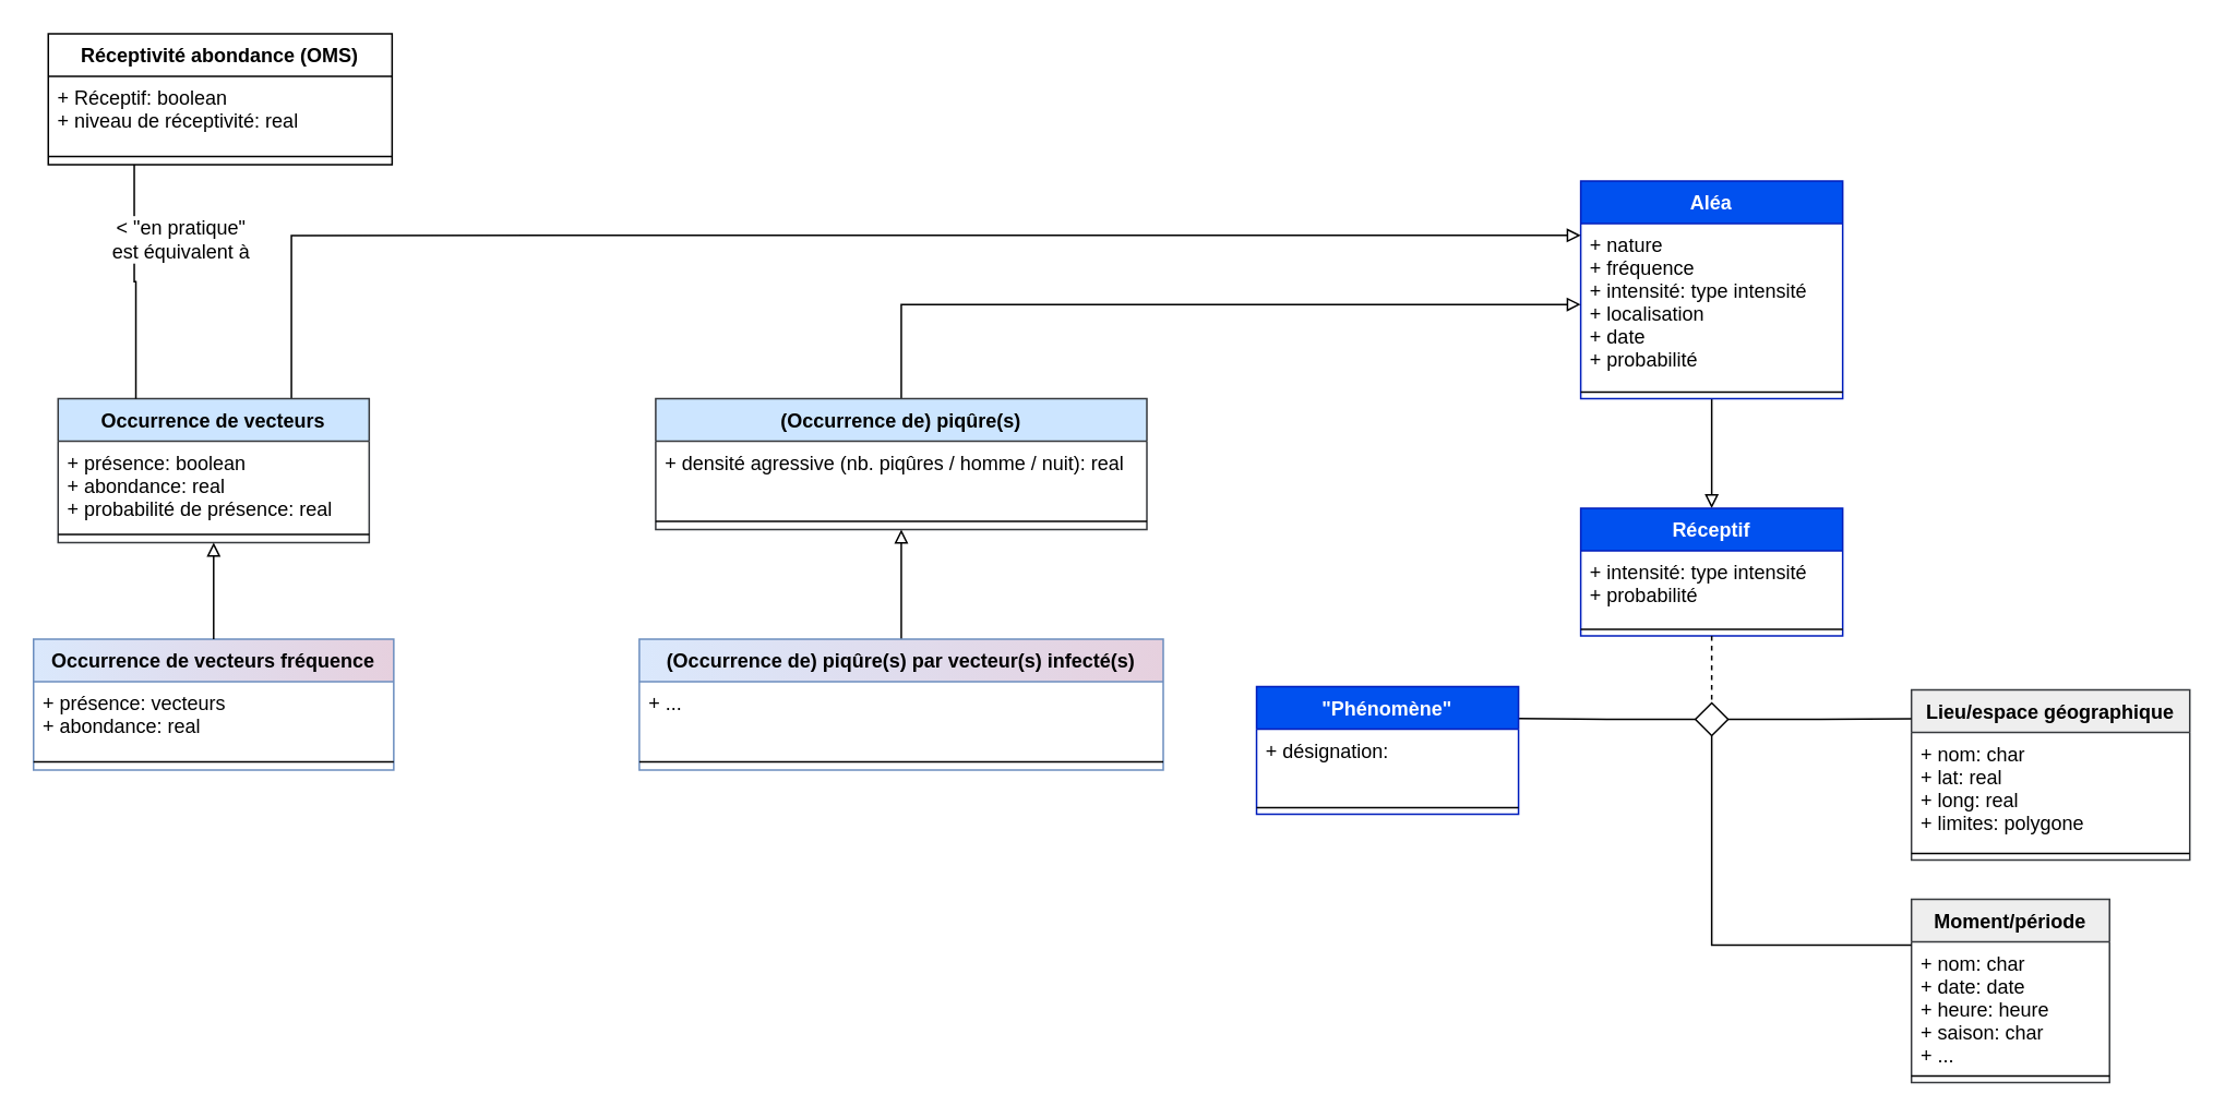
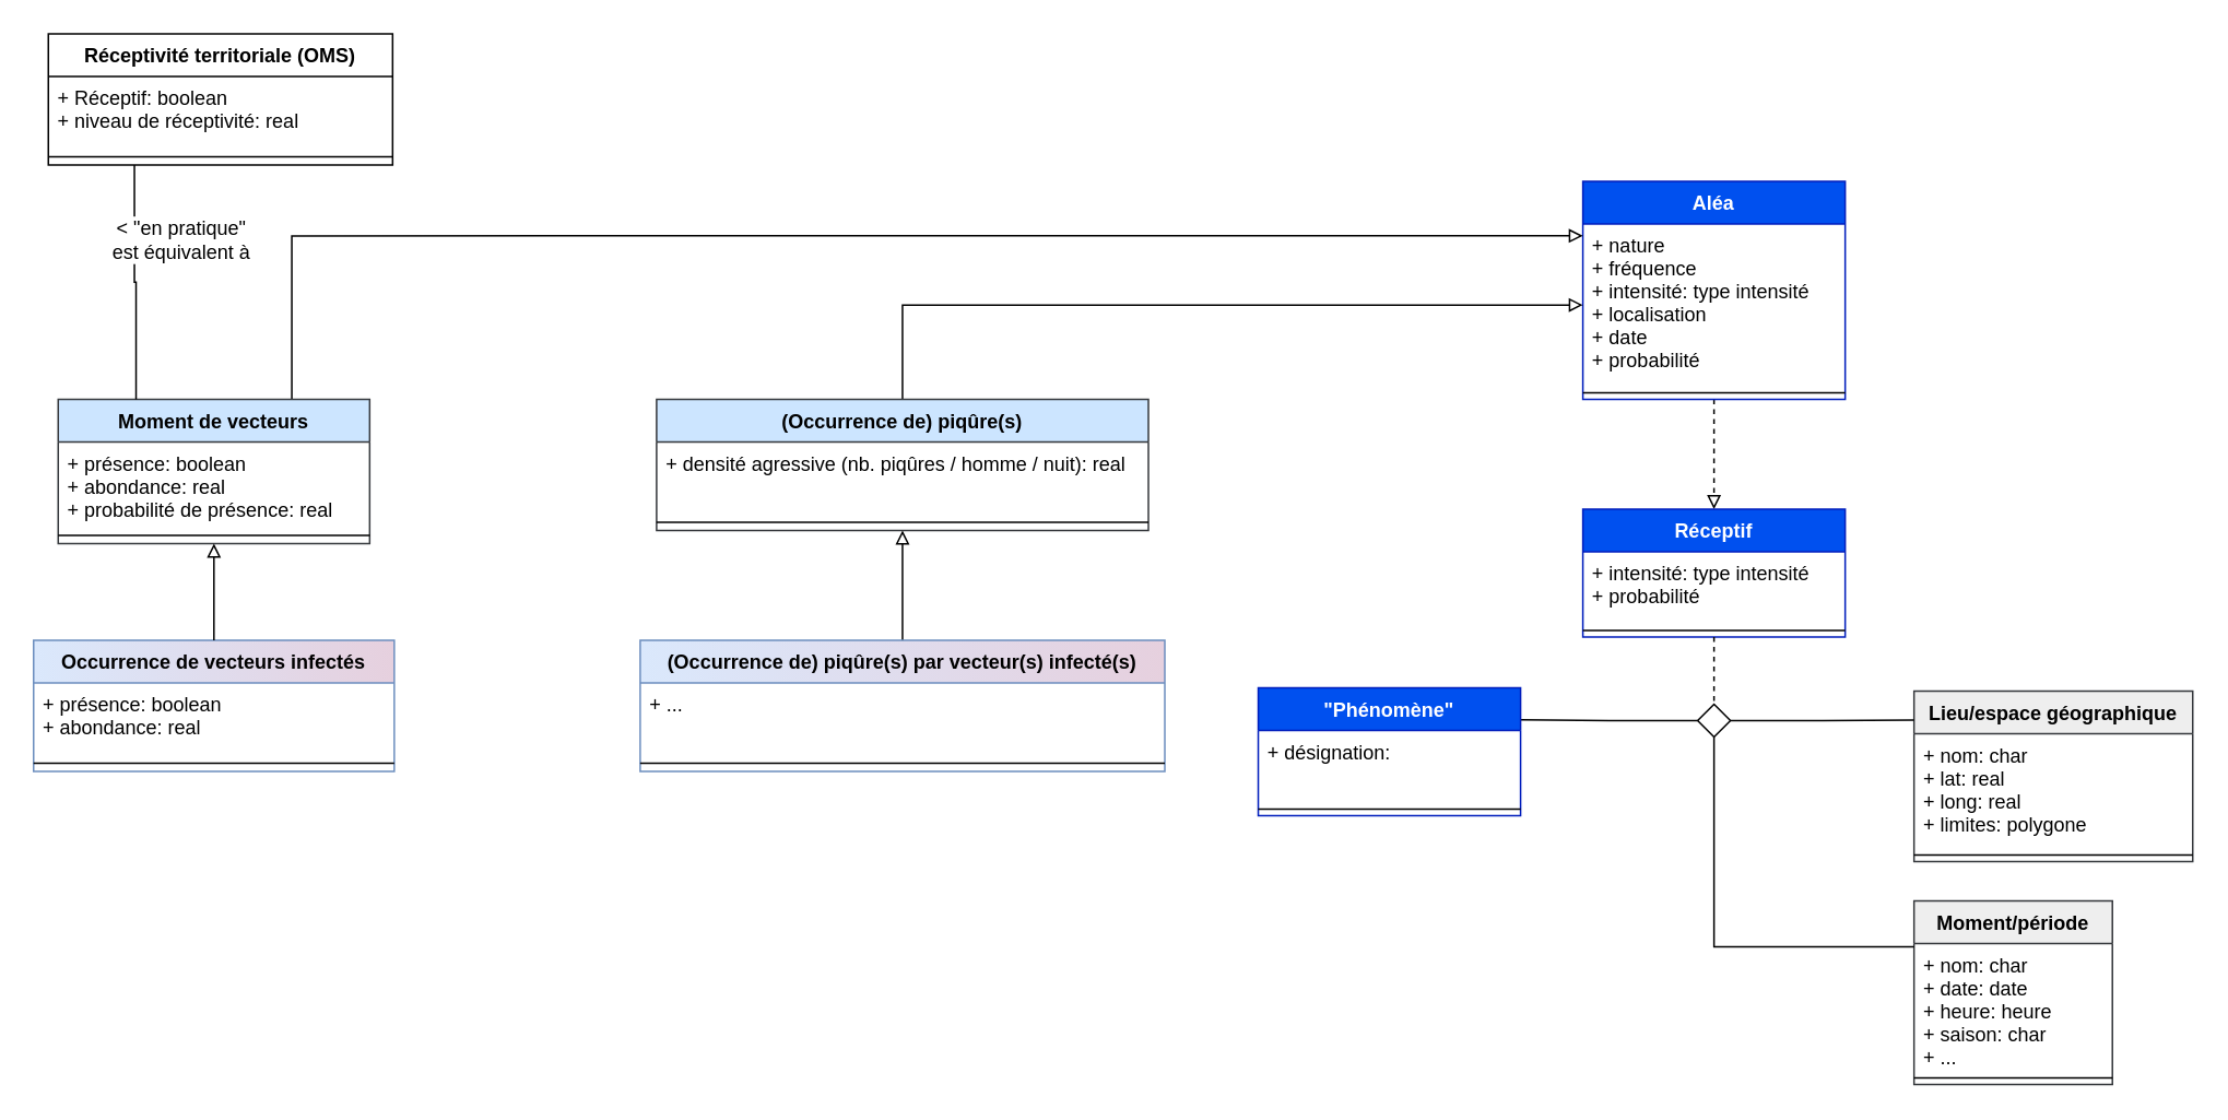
- <mxCell id="14" value="Réceptivité abondance (OMS)" style="swimlane;fontStyle=1;align=center;verticalAlign=top;childLayout=stackLayout;horizontal=1;startSize=26;horizontalStack=0;resizeParent=1;resizeParentMax=0;resizeLast=0;collapsible=1;marginBottom=0;" vertex="1" parent="1"><mxGeometry x="29" y="20" width="210" height="80" as="geometry"><mxRectangle x="600" y="310" width="90" height="26" as="alternateBounds" /></mxGeometry></mxCell>
+ <mxCell id="14" value="Réceptivité territoriale (OMS)" style="swimlane;fontStyle=1;align=center;verticalAlign=top;childLayout=stackLayout;horizontal=1;startSize=26;horizontalStack=0;resizeParent=1;resizeParentMax=0;resizeLast=0;collapsible=1;marginBottom=0;" vertex="1" parent="1"><mxGeometry x="29" y="20" width="210" height="80" as="geometry"><mxRectangle x="600" y="310" width="90" height="26" as="alternateBounds" /></mxGeometry></mxCell>
- <mxCell id="8" value="Occurrence de vecteurs" style="swimlane;fontStyle=1;align=center;verticalAlign=top;childLayout=stackLayout;horizontal=1;startSize=26;horizontalStack=0;resizeParent=1;resizeParentMax=0;resizeLast=0;collapsible=1;marginBottom=0;fillColor=#cce5ff;strokeColor=#36393d;" vertex="1" parent="1"><mxGeometry x="35" y="243" width="190" height="88" as="geometry" /></mxCell>
+ <mxCell id="8" value="Moment de vecteurs" style="swimlane;fontStyle=1;align=center;verticalAlign=top;childLayout=stackLayout;horizontal=1;startSize=26;horizontalStack=0;resizeParent=1;resizeParentMax=0;resizeLast=0;collapsible=1;marginBottom=0;fillColor=#cce5ff;strokeColor=#36393d;" vertex="1" parent="1"><mxGeometry x="35" y="243" width="190" height="88" as="geometry" /></mxCell>
- <mxCell id="2" style="edgeStyle=orthogonalEdgeStyle;rounded=0;orthogonalLoop=1;jettySize=auto;html=1;exitX=0.5;exitY=1;exitDx=0;exitDy=0;entryX=0.5;entryY=0;entryDx=0;entryDy=0;endArrow=block;endFill=0;" edge="1" parent="1" source="3" target="37"><mxGeometry relative="1" as="geometry" /></mxCell>
+ <mxCell id="2" style="edgeStyle=orthogonalEdgeStyle;rounded=0;orthogonalLoop=1;jettySize=auto;html=1;exitX=0.5;exitY=1;exitDx=0;exitDy=0;entryX=0.5;entryY=0;entryDx=0;entryDy=0;endArrow=block;endFill=0;dashed=1;" edge="1" parent="1" source="3" target="37"><mxGeometry relative="1" as="geometry" /></mxCell>
- <mxCell id="19" value="Occurrence de vecteurs fréquence" style="swimlane;fontStyle=1;align=center;verticalAlign=top;childLayout=stackLayout;horizontal=1;startSize=26;horizontalStack=0;resizeParent=1;resizeParentMax=0;resizeLast=0;collapsible=1;marginBottom=0;fillColor=#dae8fc;strokeColor=#6c8ebf;gradientDirection=east;gradientColor=#E6D0DE;" vertex="1" parent="1"><mxGeometry x="20" y="390" width="220" height="80" as="geometry" /></mxCell>
+ <mxCell id="19" value="Occurrence de vecteurs infectés" style="swimlane;fontStyle=1;align=center;verticalAlign=top;childLayout=stackLayout;horizontal=1;startSize=26;horizontalStack=0;resizeParent=1;resizeParentMax=0;resizeLast=0;collapsible=1;marginBottom=0;fillColor=#dae8fc;strokeColor=#6c8ebf;gradientDirection=east;gradientColor=#E6D0DE;" vertex="1" parent="1"><mxGeometry x="20" y="390" width="220" height="80" as="geometry" /></mxCell>
- <mxCell id="20" value="+ présence: vecteurs&#10;+ abondance: real" style="text;strokeColor=none;fillColor=none;align=left;verticalAlign=top;spacingLeft=4;spacingRight=4;overflow=hidden;rotatable=0;points=[[0,0.5],[1,0.5]];portConstraint=eastwest;" vertex="1" parent="19"><mxGeometry y="26" width="220" height="44" as="geometry" /></mxCell>
+ <mxCell id="20" value="+ présence: boolean&#10;+ abondance: real" style="text;strokeColor=none;fillColor=none;align=left;verticalAlign=top;spacingLeft=4;spacingRight=4;overflow=hidden;rotatable=0;points=[[0,0.5],[1,0.5]];portConstraint=eastwest;" vertex="1" parent="19"><mxGeometry y="26" width="220" height="44" as="geometry" /></mxCell>
